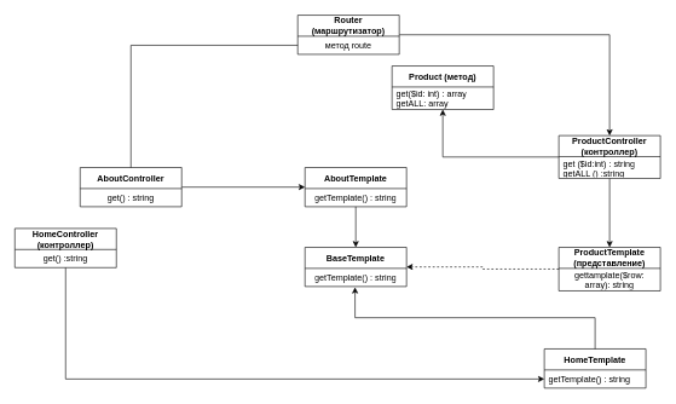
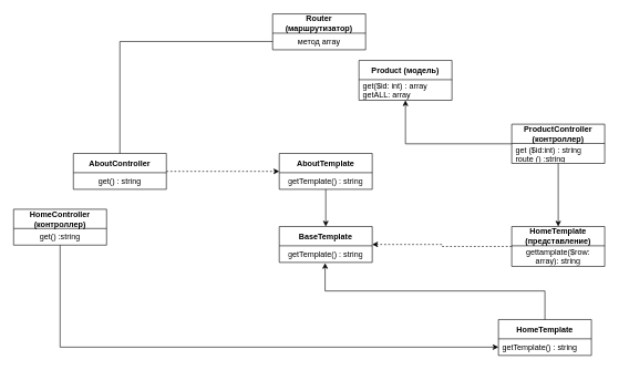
- <mxCell id="4" value="метод route" style="text;html=1;strokeColor=none;fillColor=none;align=center;verticalAlign=middle;spacingLeft=4;spacingRight=4;overflow=hidden;rotatable=0;points=[[0,0.5],[1,0.5]];portConstraint=eastwest;whiteSpace=wrap;" vertex="1" parent="3"><mxGeometry y="29" width="140" height="25" as="geometry" /></mxCell>
+ <mxCell id="4" value="метод array" style="text;html=1;strokeColor=none;fillColor=none;align=center;verticalAlign=middle;spacingLeft=4;spacingRight=4;overflow=hidden;rotatable=0;points=[[0,0.5],[1,0.5]];portConstraint=eastwest;whiteSpace=wrap;" vertex="1" parent="3"><mxGeometry y="29" width="140" height="25" as="geometry" /></mxCell>
- <mxCell id="20" value="Product (метод)" style="swimlane;fontStyle=1;align=center;verticalAlign=middle;childLayout=stackLayout;horizontal=1;startSize=29;horizontalStack=0;resizeParent=1;resizeParentMax=0;resizeLast=0;collapsible=0;marginBottom=0;html=1;whiteSpace=wrap;" vertex="1" parent="1"><mxGeometry x="540" y="90" width="140" height="60" as="geometry" /></mxCell>
+ <mxCell id="20" value="Product (модель)" style="swimlane;fontStyle=1;align=center;verticalAlign=middle;childLayout=stackLayout;horizontal=1;startSize=29;horizontalStack=0;resizeParent=1;resizeParentMax=0;resizeLast=0;collapsible=0;marginBottom=0;html=1;whiteSpace=wrap;" vertex="1" parent="1"><mxGeometry x="540" y="90" width="140" height="60" as="geometry" /></mxCell>
- <mxCell id="2" style="edgeStyle=orthogonalEdgeStyle;rounded=0;orthogonalLoop=1;jettySize=auto;html=1;entryX=0.5;entryY=0;entryDx=0;entryDy=0;" edge="1" parent="1" source="3" target="13"><mxGeometry relative="1" as="geometry" /></mxCell>
- <mxCell id="14" value="get ($id:int) : string&lt;div&gt;getALL () :string&lt;/div&gt;" style="text;html=1;strokeColor=none;fillColor=none;align=left;verticalAlign=middle;spacingLeft=4;spacingRight=4;overflow=hidden;rotatable=0;points=[[0,0.5],[1,0.5]];portConstraint=eastwest;whiteSpace=wrap;" vertex="1" parent="13"><mxGeometry y="29" width="140" height="30" as="geometry" /></mxCell>
+ <mxCell id="14" value="get ($id:int) : string&lt;div&gt;route () :string&lt;/div&gt;" style="text;html=1;strokeColor=none;fillColor=none;align=left;verticalAlign=middle;spacingLeft=4;spacingRight=4;overflow=hidden;rotatable=0;points=[[0,0.5],[1,0.5]];portConstraint=eastwest;whiteSpace=wrap;" vertex="1" parent="13"><mxGeometry y="29" width="140" height="30" as="geometry" /></mxCell>
- <mxCell id="8" style="edgeStyle=orthogonalEdgeStyle;rounded=0;orthogonalLoop=1;jettySize=auto;html=1;entryX=0;entryY=0.5;entryDx=0;entryDy=0;" edge="1" parent="1" source="9" target="27"><mxGeometry relative="1" as="geometry" /></mxCell>
+ <mxCell id="8" style="edgeStyle=orthogonalEdgeStyle;rounded=0;orthogonalLoop=1;jettySize=auto;html=1;entryX=0;entryY=0.5;entryDx=0;entryDy=0;dashed=1;" edge="1" parent="1" source="9" target="27"><mxGeometry relative="1" as="geometry" /></mxCell>
- <mxCell id="18" value="ProductTemplate&lt;div&gt;(представление)&lt;/div&gt;" style="swimlane;fontStyle=1;align=center;verticalAlign=middle;childLayout=stackLayout;horizontal=1;startSize=29;horizontalStack=0;resizeParent=1;resizeParentMax=0;resizeLast=0;collapsible=0;marginBottom=0;html=1;whiteSpace=wrap;" vertex="1" parent="1"><mxGeometry x="770" y="340" width="140" height="60" as="geometry" /></mxCell>
+ <mxCell id="18" value="HomeTemplate&lt;div&gt;(представление)&lt;/div&gt;" style="swimlane;fontStyle=1;align=center;verticalAlign=middle;childLayout=stackLayout;horizontal=1;startSize=29;horizontalStack=0;resizeParent=1;resizeParentMax=0;resizeLast=0;collapsible=0;marginBottom=0;html=1;whiteSpace=wrap;" vertex="1" parent="1"><mxGeometry x="770" y="340" width="140" height="60" as="geometry" /></mxCell>
